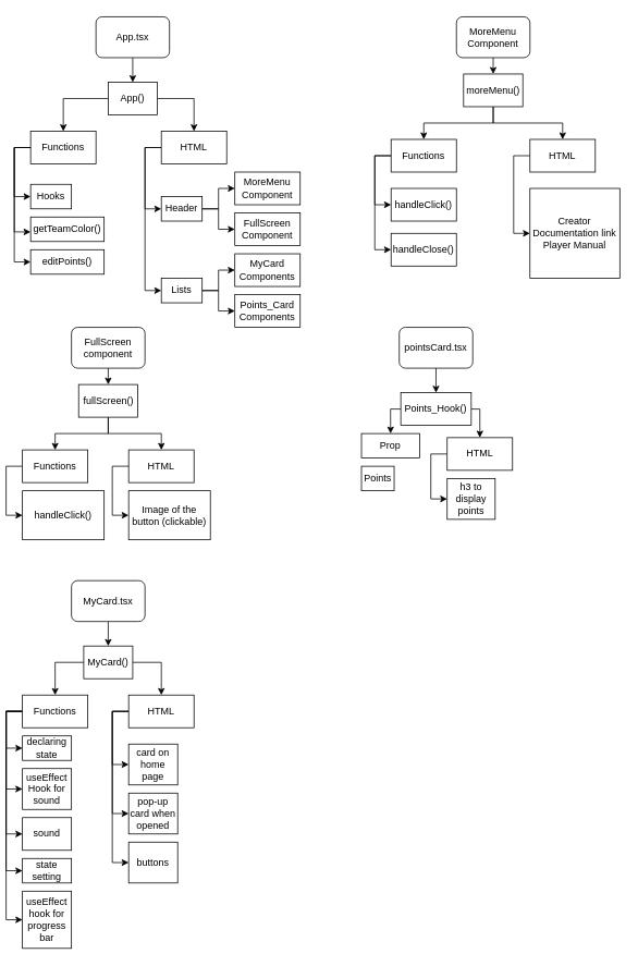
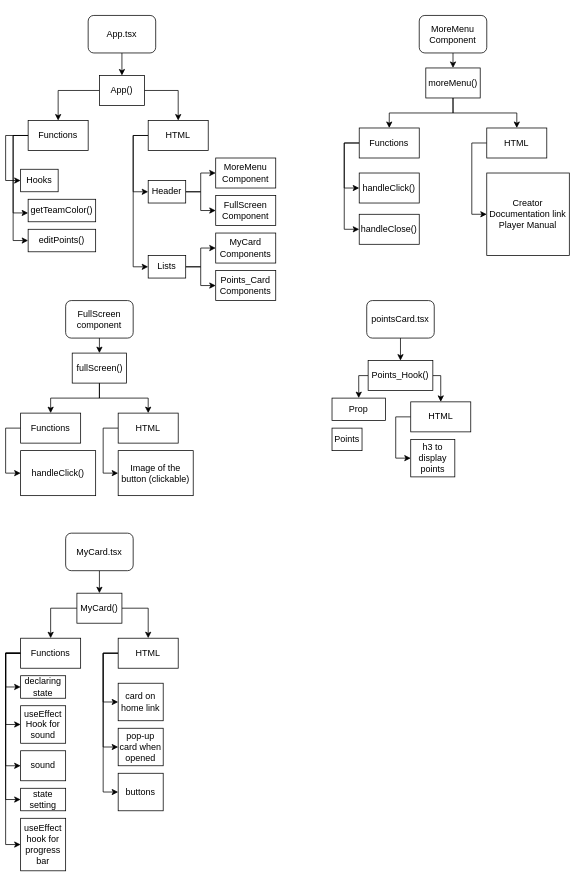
- <mxCell id="11" value="Hooks" style="rounded=0;whiteSpace=wrap;html=1;" parent="1" vertex="1"><mxGeometry x="30" y="225" width="50" height="30" as="geometry" /></mxCell>
+ <mxCell id="11" value="Hooks" style="rounded=0;whiteSpace=wrap;html=1;" parent="1" vertex="1"><mxGeometry x="20" y="225" width="50" height="30" as="geometry" /></mxCell>
- <mxCell id="71" value="card on home page" style="rounded=0;whiteSpace=wrap;html=1;" vertex="1" parent="1"><mxGeometry x="150" y="910" width="60" height="50" as="geometry" /></mxCell>
+ <mxCell id="71" value="card on home link" style="rounded=0;whiteSpace=wrap;html=1;" vertex="1" parent="1"><mxGeometry x="150" y="910" width="60" height="50" as="geometry" /></mxCell>
